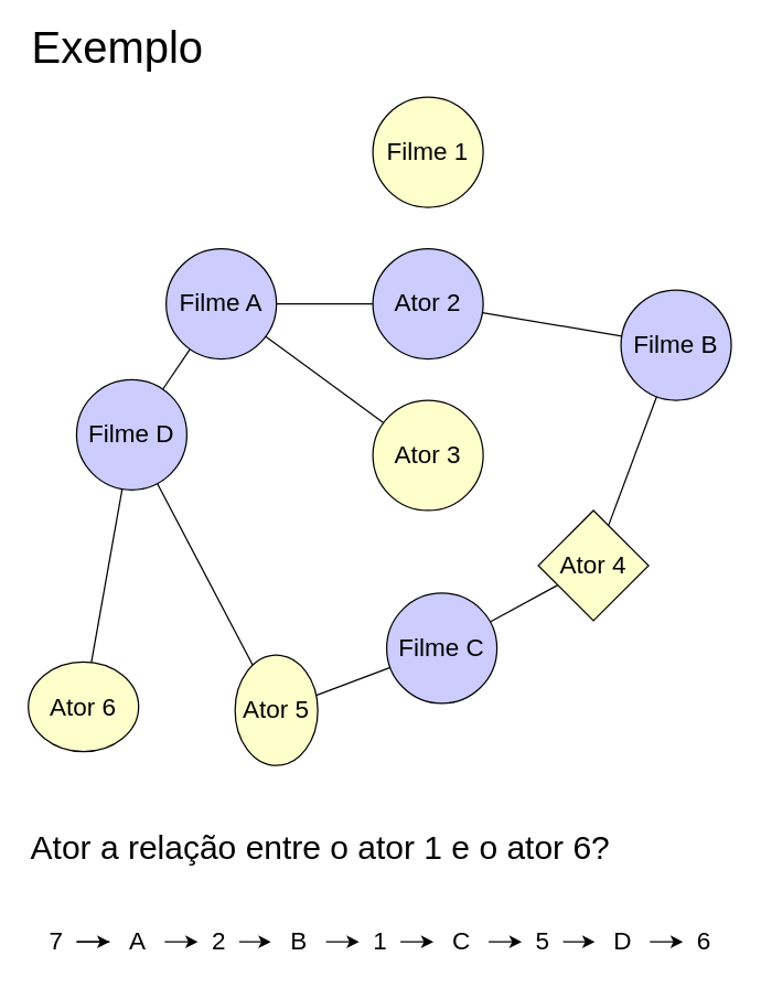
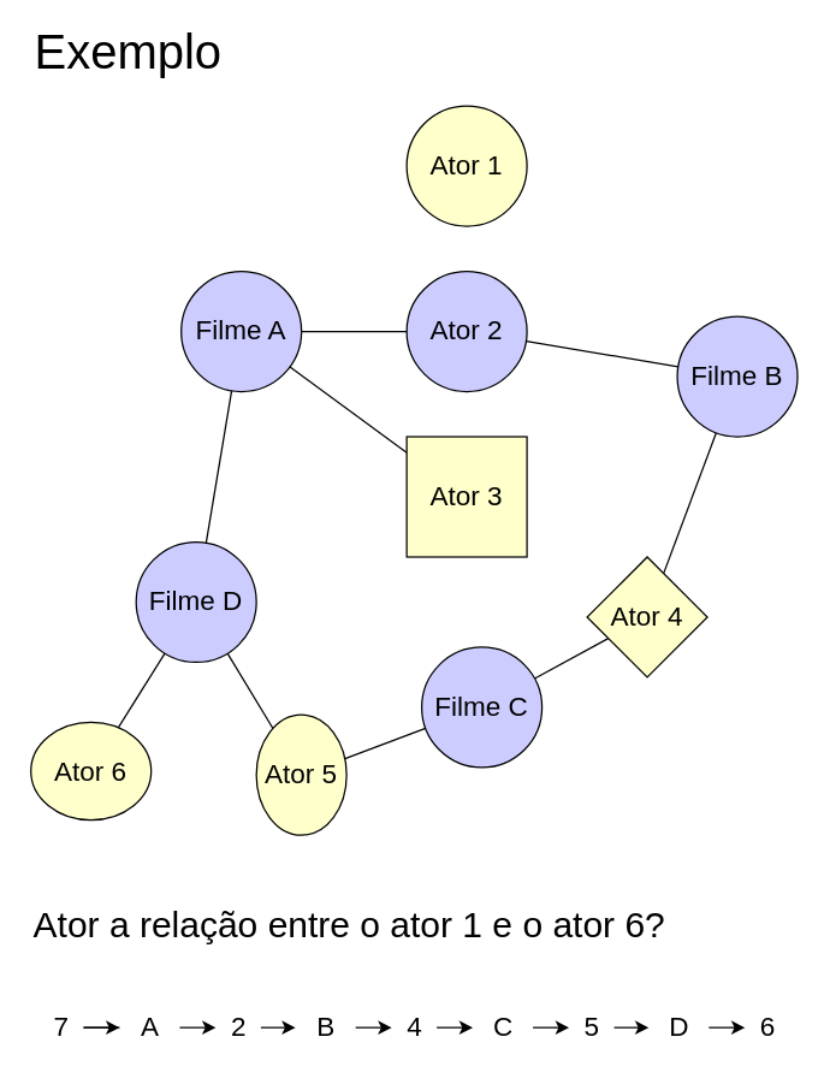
- <mxCell id="6" value="Filme 1" style="ellipse;whiteSpace=wrap;html=1;aspect=fixed;fontSize=18;fillColor=#FFFFCC;" vertex="1" parent="1"><mxGeometry x="270" y="70" width="80" height="80" as="geometry" /></mxCell>
+ <mxCell id="6" value="Ator 1" style="ellipse;whiteSpace=wrap;html=1;aspect=fixed;fontSize=18;fillColor=#FFFFCC;" vertex="1" parent="1"><mxGeometry x="270" y="70" width="80" height="80" as="geometry" /></mxCell>
- <mxCell id="20" value="Filme D" style="ellipse;whiteSpace=wrap;html=1;aspect=fixed;fillColor=#CCCCFF;strokeColor=#000000;fontSize=18;" vertex="1" parent="1"><mxGeometry x="55" y="275" width="80" height="80" as="geometry" /></mxCell>
+ <mxCell id="20" value="Filme D" style="ellipse;whiteSpace=wrap;html=1;aspect=fixed;fillColor=#CCCCFF;strokeColor=#000000;fontSize=18;" vertex="1" parent="1"><mxGeometry x="90" y="360" width="80" height="80" as="geometry" /></mxCell>
- <mxCell id="9" value="Ator 3" style="ellipse;whiteSpace=wrap;html=1;aspect=fixed;fontSize=18;fillColor=#FFFFCC;" vertex="1" parent="1"><mxGeometry x="270" y="290" width="80" height="80" as="geometry" /></mxCell>
+ <mxCell id="9" value="Ator 3" style="whiteSpace=wrap;html=1;aspect=fixed;fontSize=18;fillColor=#FFFFCC;rounded=0;" vertex="1" parent="1"><mxGeometry x="270" y="290" width="80" height="80" as="geometry" /></mxCell>
- <mxCell id="35" value="1" style="text;html=1;align=center;verticalAlign=middle;resizable=0;points=[];autosize=1;strokeColor=none;fillColor=none;fontFamily=Helvetica;fontSize=18;fontColor=default;labelBackgroundColor=none;" vertex="1" parent="24"><mxGeometry x="235" width="30" height="40" as="geometry" /></mxCell>
+ <mxCell id="35" value="4" style="text;html=1;align=center;verticalAlign=middle;resizable=0;points=[];autosize=1;strokeColor=none;fillColor=none;fontFamily=Helvetica;fontSize=18;fontColor=default;labelBackgroundColor=none;" vertex="1" parent="24"><mxGeometry x="235" width="30" height="40" as="geometry" /></mxCell>
